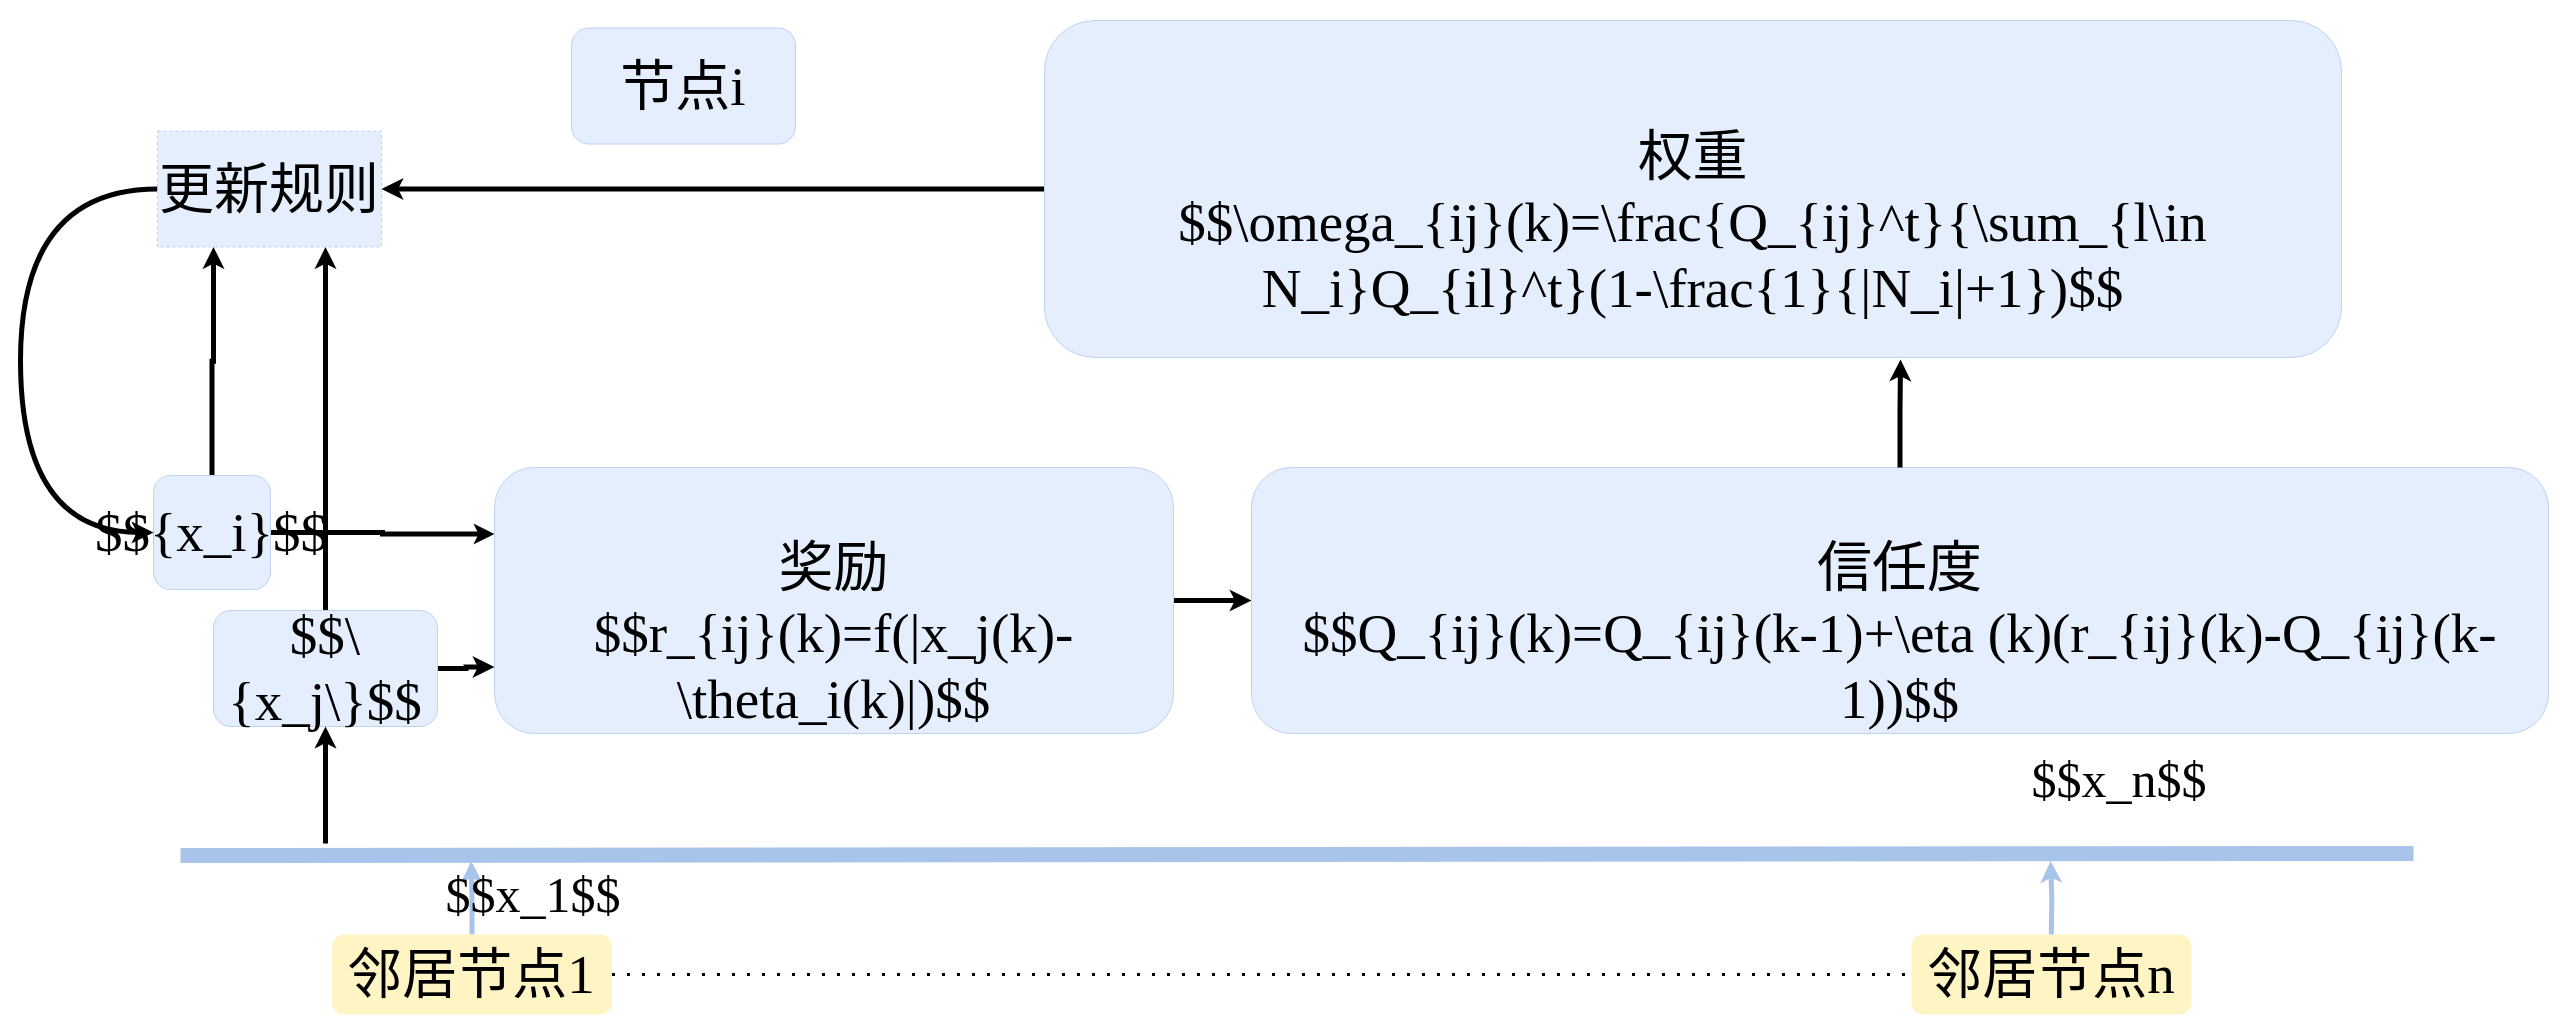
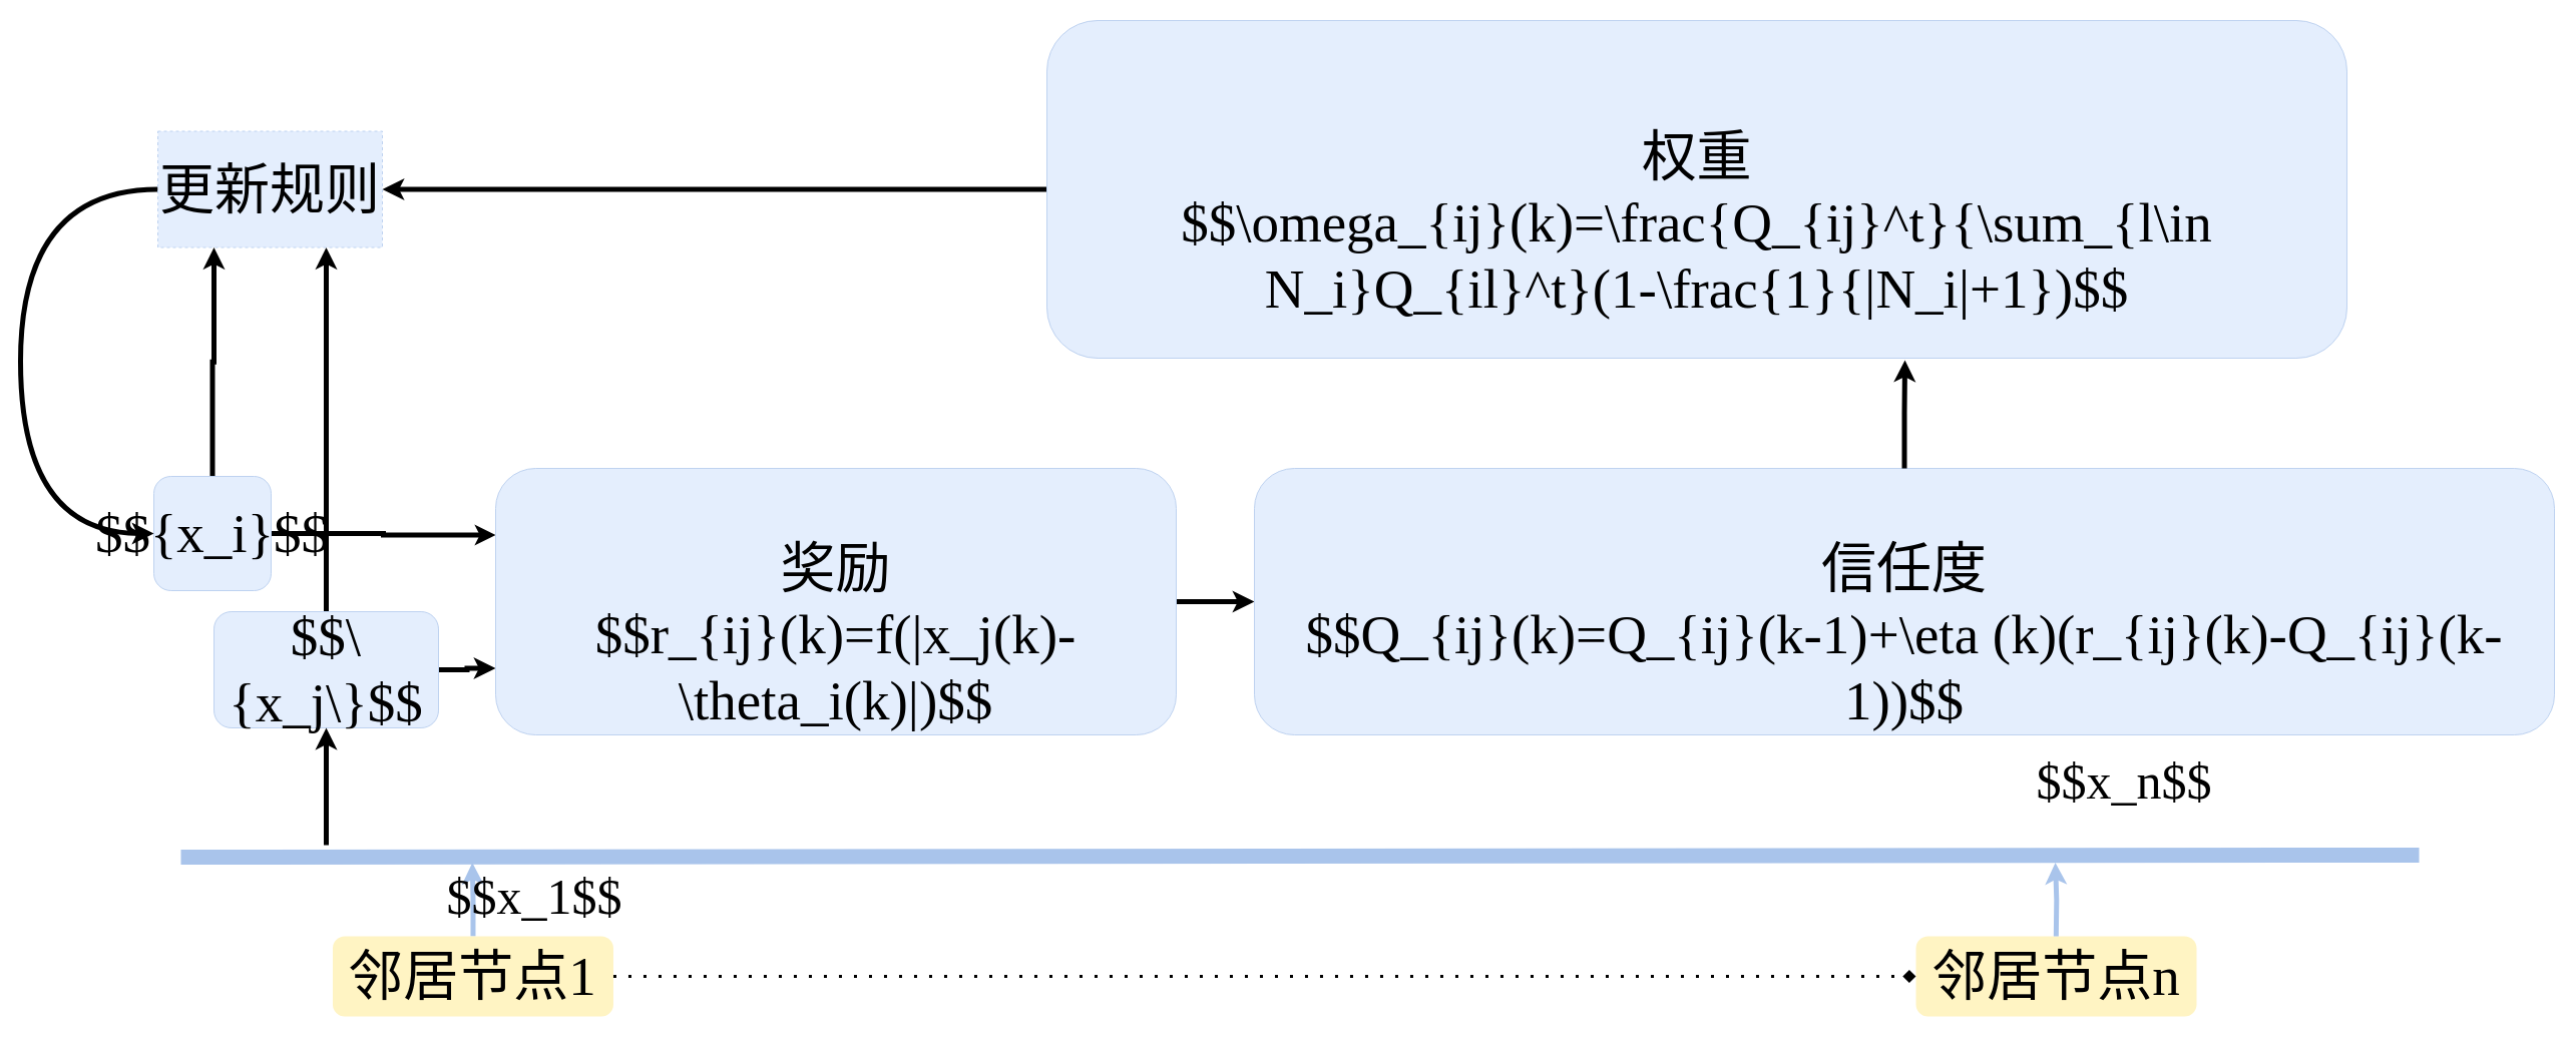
- <mxCell id="21" value="节点i" style="rounded=1;whiteSpace=wrap;html=1;fontSize=55;fontFamily=楷体;fillColor=light-dark(#E4EEFD,var(--ge-dark-color, #121212));strokeColor=#BED2F0;" vertex="1" parent="1"><mxGeometry x="571" y="27.5" width="224" height="116" as="geometry" /></mxCell>
- <mxCell id="6" value="" style="endArrow=none;dashed=1;html=1;dashPattern=1 4;strokeWidth=3;rounded=0;exitX=1;exitY=0.5;exitDx=0;exitDy=0;entryX=0;entryY=0.5;entryDx=0;entryDy=0;" edge="1" parent="1" source="4" target="5"><mxGeometry width="50" height="50" relative="1" as="geometry"><mxPoint x="698.48" y="996" as="sourcePoint" /><mxPoint x="748.48" y="946" as="targetPoint" /></mxGeometry></mxCell>
+ <mxCell id="6" value="" style="endArrow=diamond;dashed=1;html=1;dashPattern=1 4;strokeWidth=3;rounded=0;exitX=1;exitY=0.5;exitDx=0;exitDy=0;entryX=0;entryY=0.5;entryDx=0;entryDy=0;" edge="1" parent="1" source="4" target="5"><mxGeometry width="50" height="50" relative="1" as="geometry"><mxPoint x="698.48" y="996" as="sourcePoint" /><mxPoint x="748.48" y="946" as="targetPoint" /></mxGeometry></mxCell>
